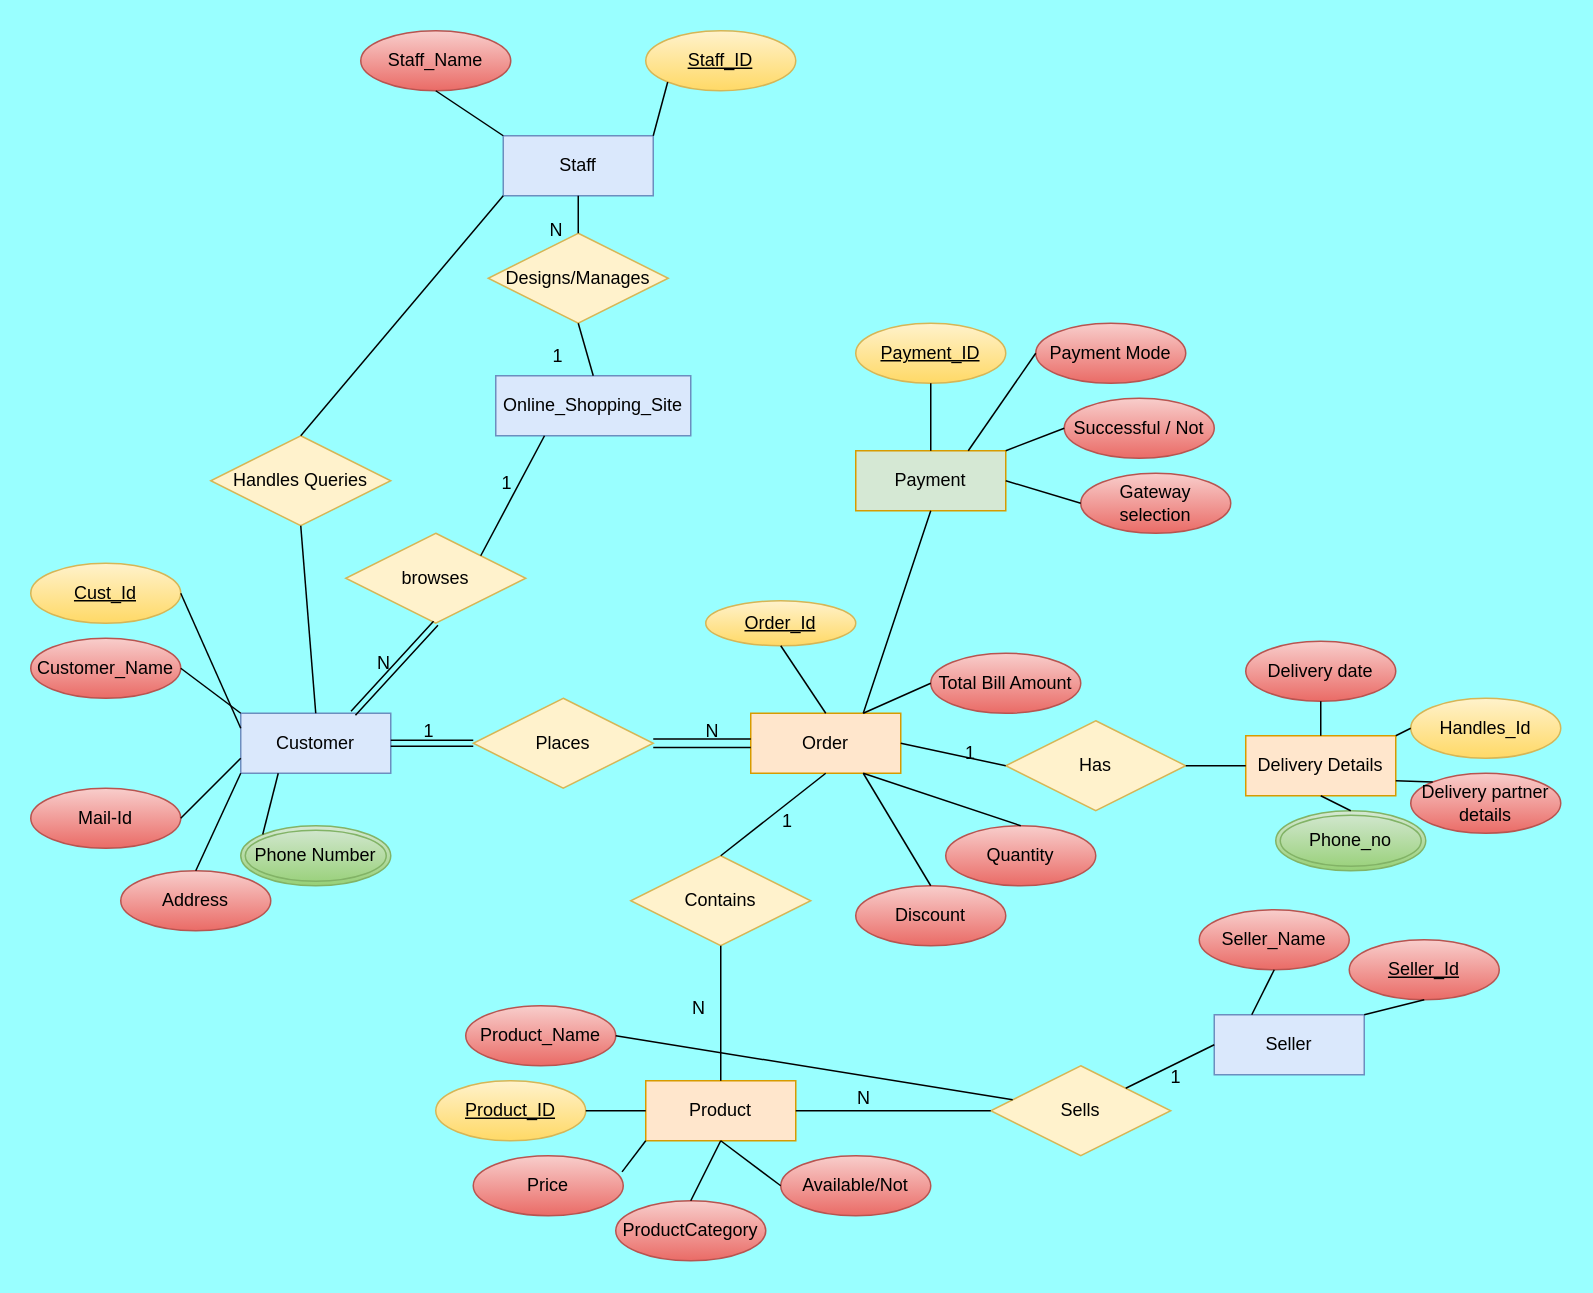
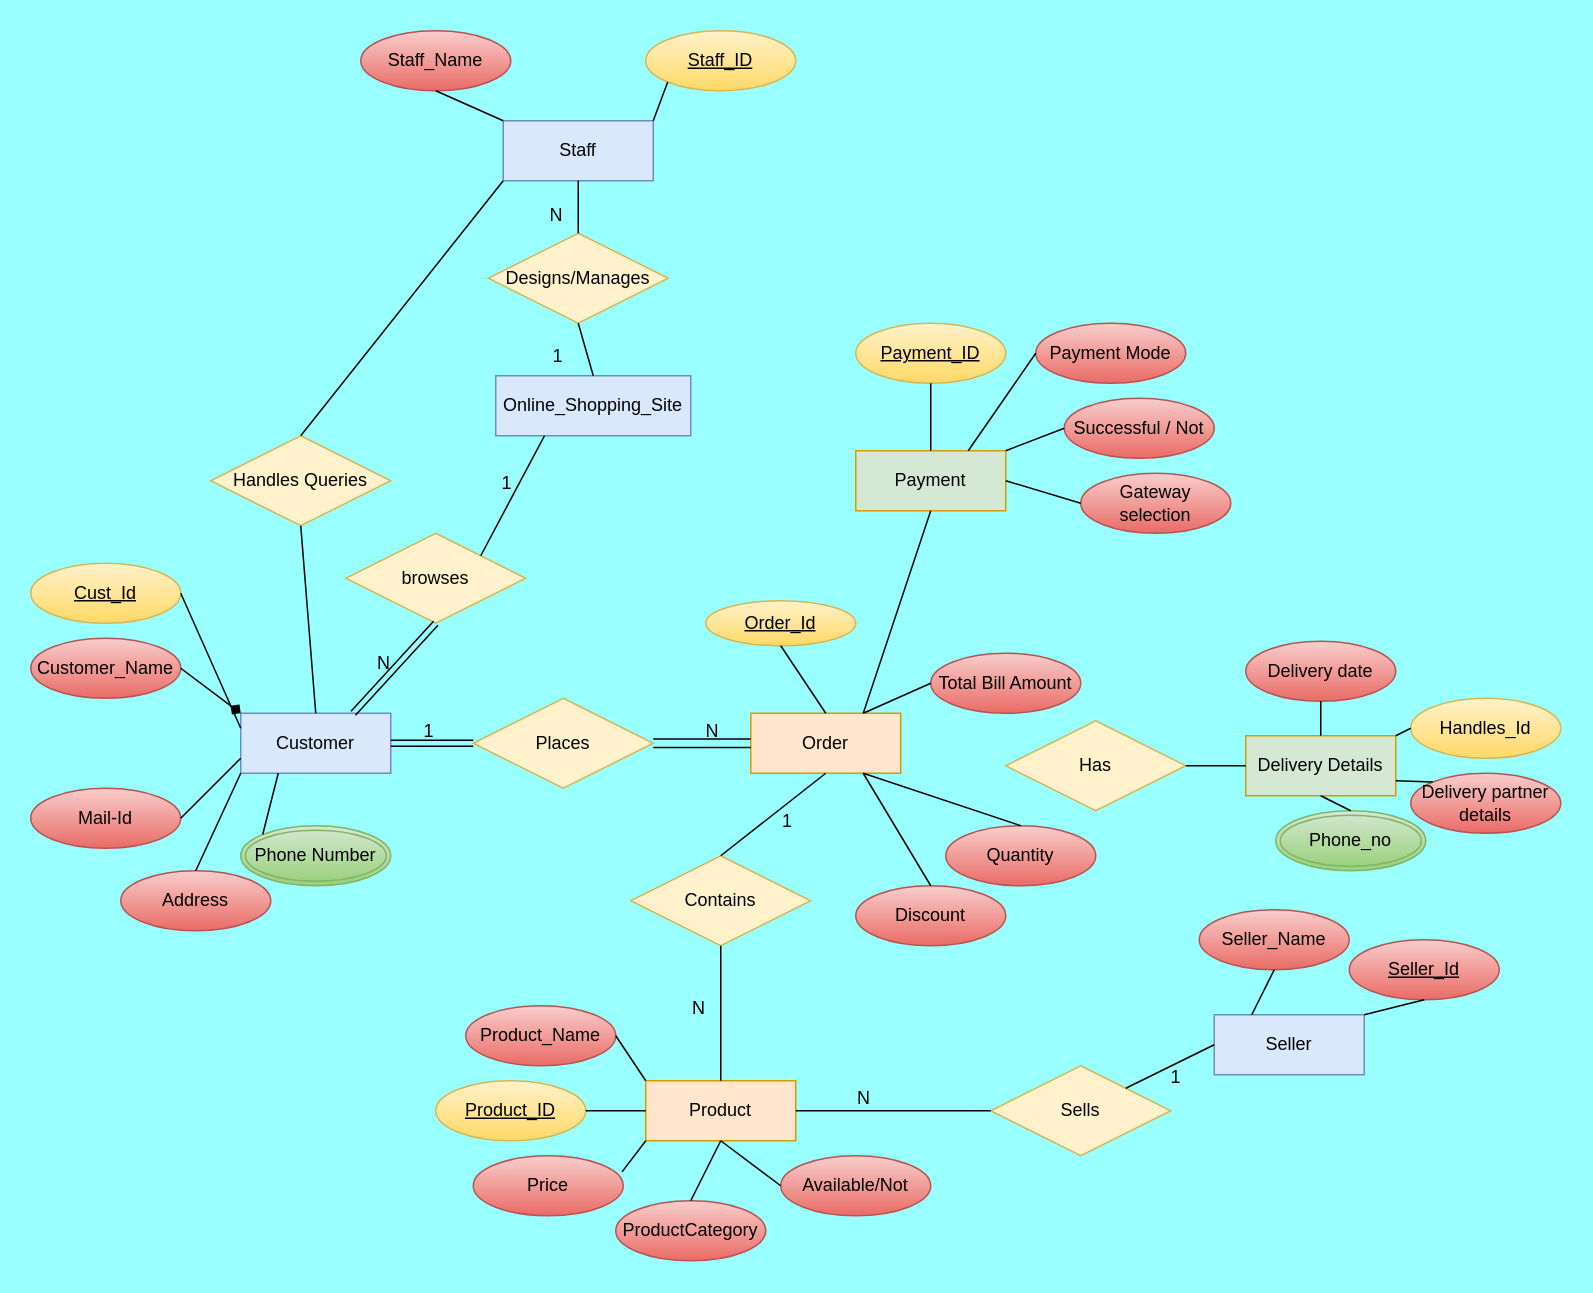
- <mxCell id="8" value="Staff" style="whiteSpace=wrap;html=1;align=center;fillColor=#dae8fc;strokeColor=#6c8ebf;" vertex="1" parent="1"><mxGeometry x="335" y="90" width="100" height="40" as="geometry" /></mxCell>
+ <mxCell id="8" value="Staff" style="whiteSpace=wrap;html=1;align=center;fillColor=#dae8fc;strokeColor=#6c8ebf;" vertex="1" parent="1"><mxGeometry x="335" y="80" width="100" height="40" as="geometry" /></mxCell>
- <mxCell id="17" value="" style="endArrow=none;html=1;rounded=0;exitX=1;exitY=0.5;exitDx=0;exitDy=0;entryX=0;entryY=0;entryDx=0;entryDy=0;" edge="1" parent="1" source="12" target="5"><mxGeometry relative="1" as="geometry"><mxPoint x="80" y="490" as="sourcePoint" /><mxPoint x="240" y="490" as="targetPoint" /></mxGeometry></mxCell>
+ <mxCell id="17" value="" style="endArrow=diamond;html=1;rounded=0;exitX=1;exitY=0.5;exitDx=0;exitDy=0;entryX=0;entryY=0;entryDx=0;entryDy=0;" edge="1" parent="1" source="12" target="5"><mxGeometry relative="1" as="geometry"><mxPoint x="80" y="490" as="sourcePoint" /><mxPoint x="240" y="490" as="targetPoint" /></mxGeometry></mxCell>
- <mxCell id="61" value="" style="endArrow=none;html=1;rounded=0;entryX=1;entryY=0.5;entryDx=0;entryDy=0;exitX=0;exitY=0.5;exitDx=0;exitDy=0;" edge="1" parent="1" source="60" target="28"><mxGeometry relative="1" as="geometry"><mxPoint x="490" y="580" as="sourcePoint" /><mxPoint x="560" y="525" as="targetPoint" /></mxGeometry></mxCell>
- <mxCell id="62" value="1" style="resizable=0;html=1;align=right;verticalAlign=bottom;" connectable="0" vertex="1" parent="61"><mxGeometry x="1" relative="1" as="geometry"><mxPoint x="50" y="15" as="offset" /></mxGeometry></mxCell>
- <mxCell id="63" value="Delivery Details" style="whiteSpace=wrap;html=1;align=center;fillColor=#ffe6cc;strokeColor=#d79b00;" vertex="1" parent="1"><mxGeometry x="830" y="490" width="100" height="40" as="geometry" /></mxCell>
+ <mxCell id="63" value="Delivery Details" style="whiteSpace=wrap;html=1;align=center;fillColor=#d5e8d4;strokeColor=#d79b00;" vertex="1" parent="1"><mxGeometry x="830" y="490" width="100" height="40" as="geometry" /></mxCell>
- <mxCell id="46" value="" style="endArrow=none;html=1;rounded=0;exitX=1;exitY=0.5;exitDx=0;exitDy=0;" edge="1" parent="1" source="43" target="15"><mxGeometry relative="1" as="geometry"><mxPoint x="595" y="495" as="sourcePoint" /><mxPoint x="640" y="475" as="targetPoint" /></mxGeometry></mxCell>
+ <mxCell id="46" value="" style="endArrow=none;html=1;rounded=0;exitX=1;exitY=0.5;exitDx=0;exitDy=0;entryX=0;entryY=0;entryDx=0;entryDy=0;" edge="1" parent="1" source="43" target="6"><mxGeometry relative="1" as="geometry"><mxPoint x="595" y="495" as="sourcePoint" /><mxPoint x="640" y="475" as="targetPoint" /></mxGeometry></mxCell>
